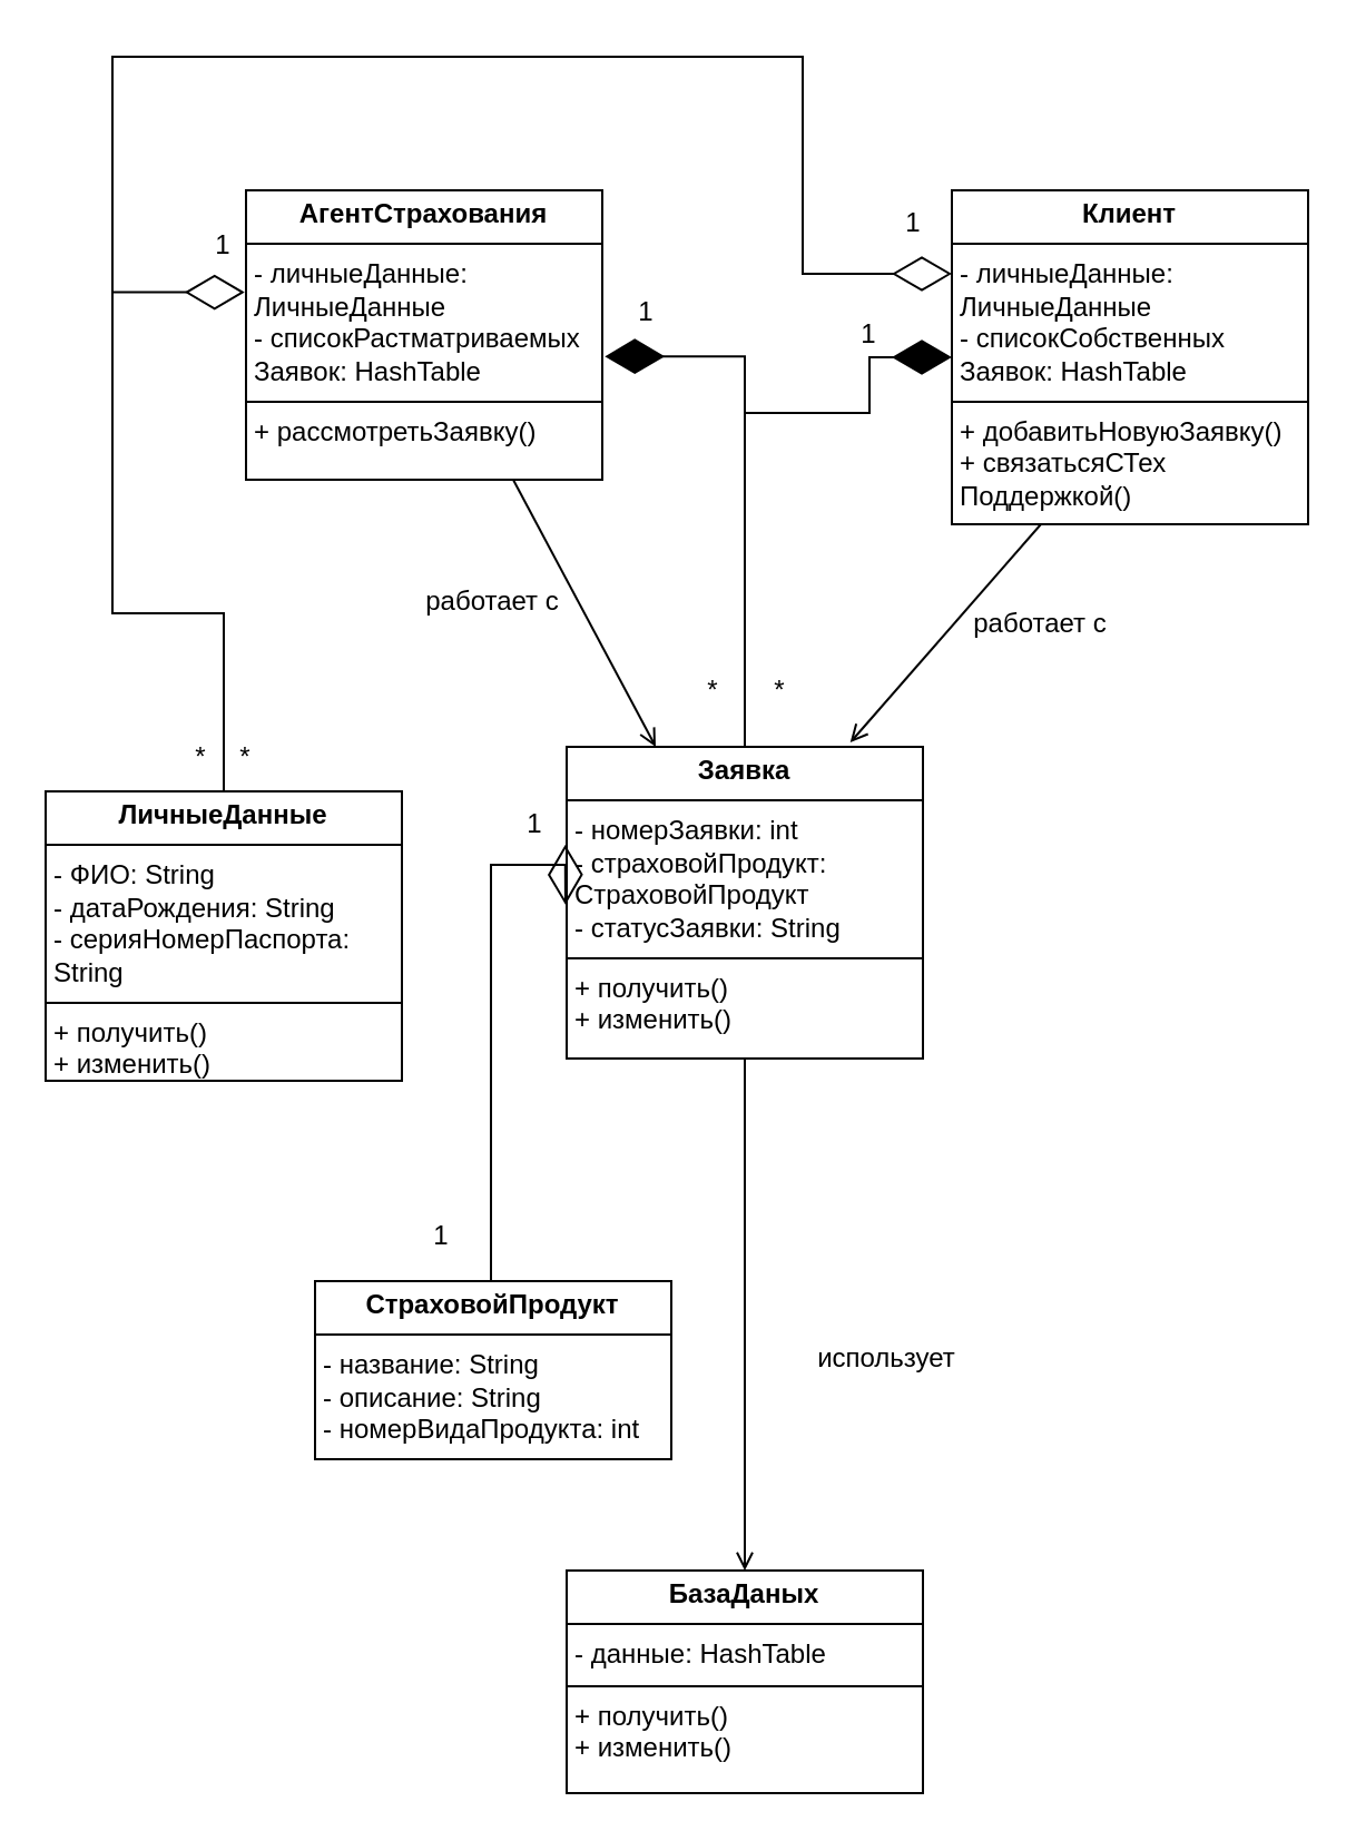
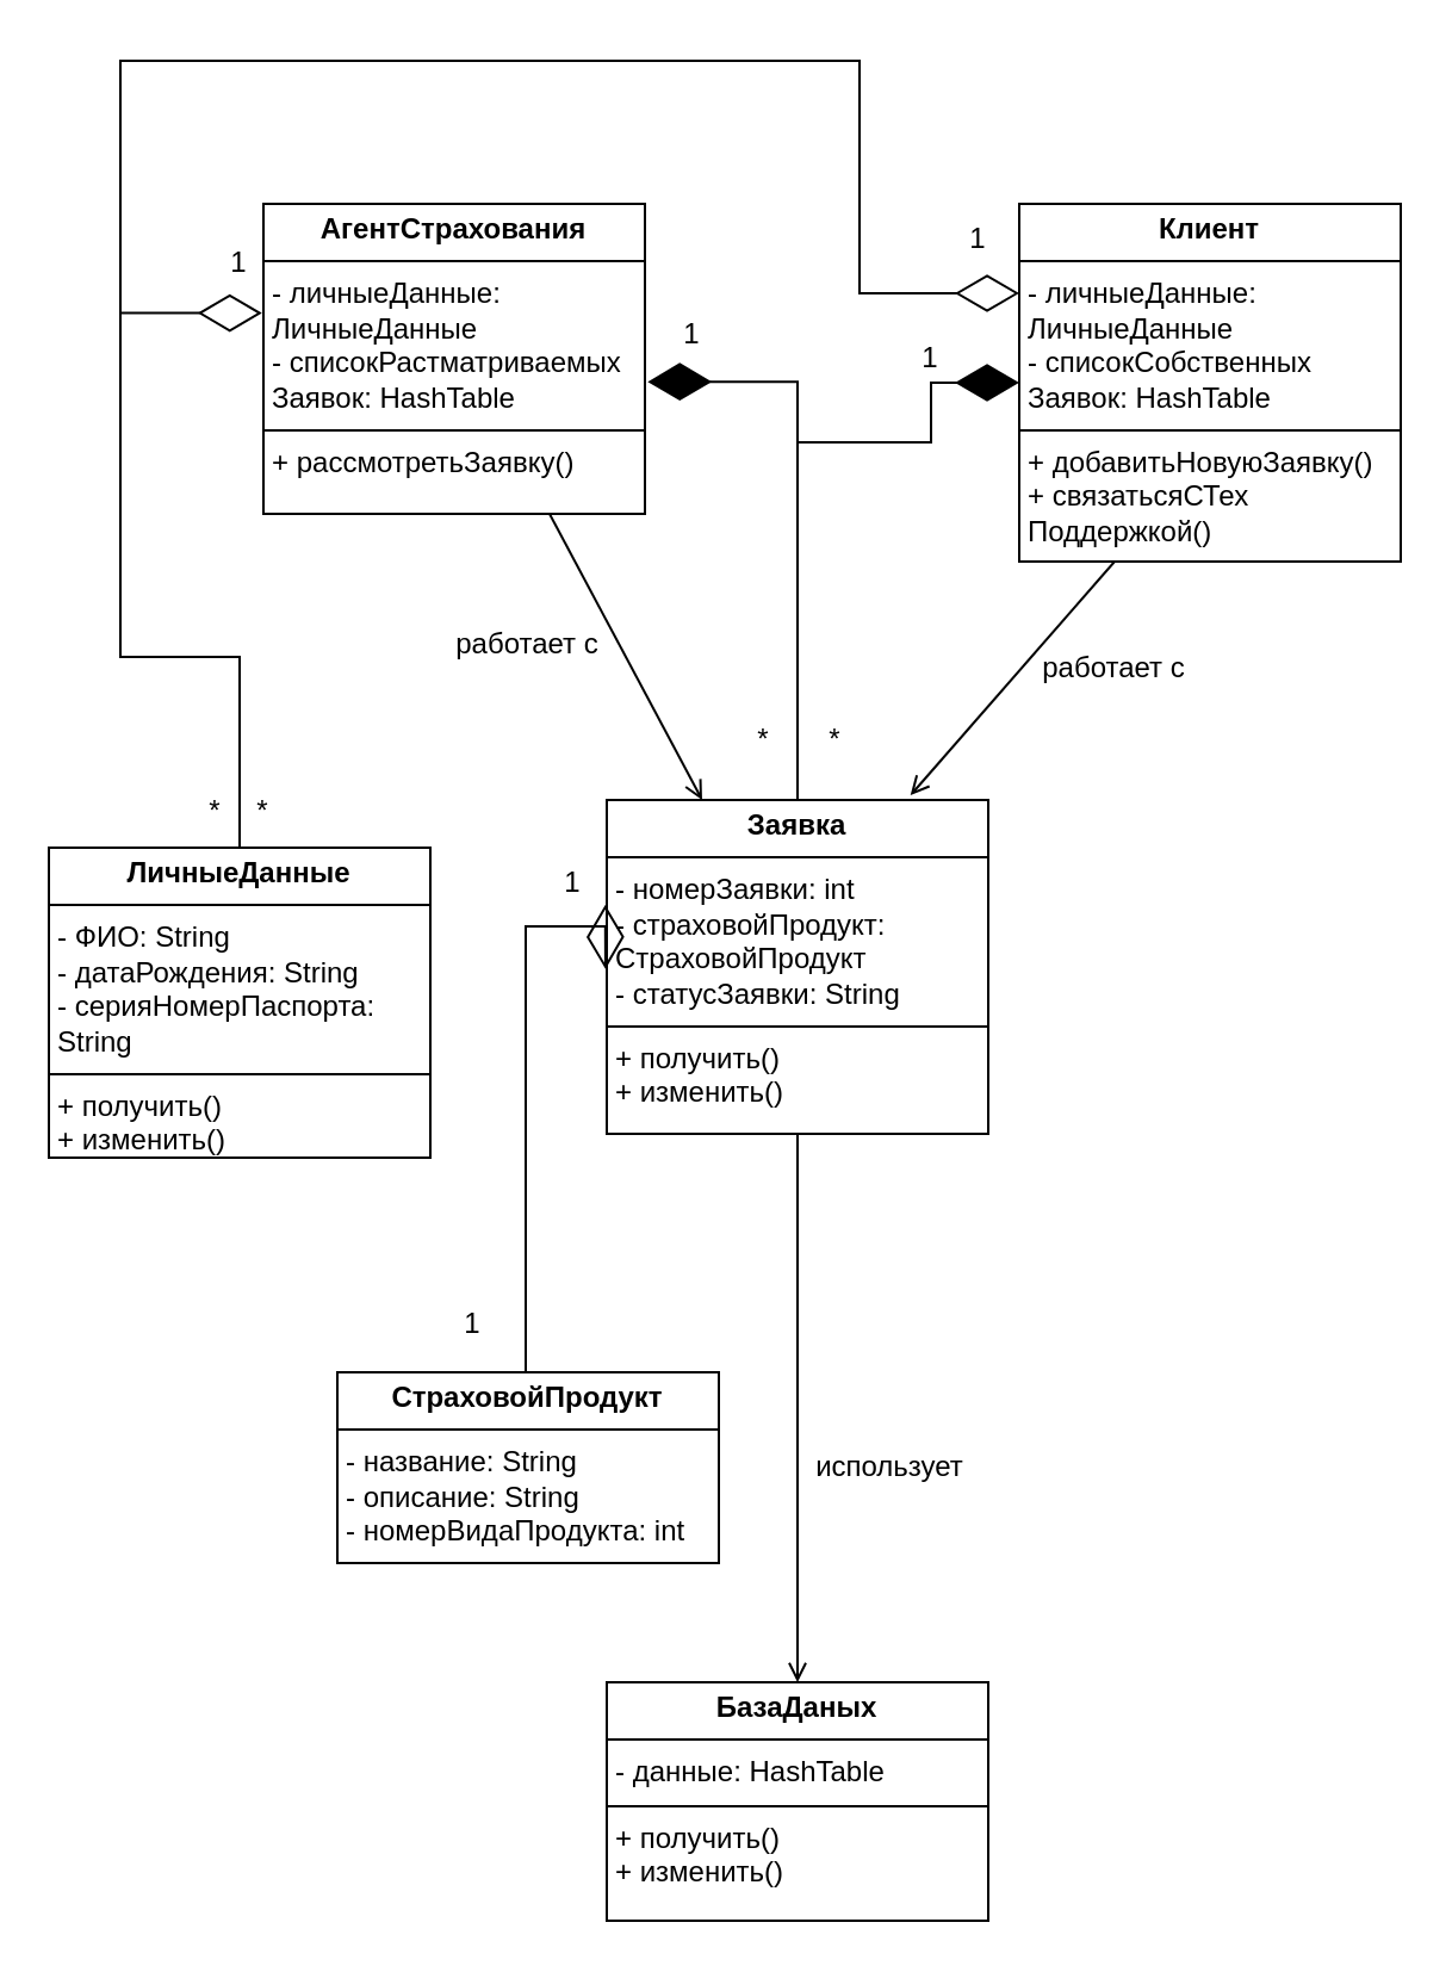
- <mxCell id="11" value="использует" style="text;html=1;align=center;verticalAlign=middle;whiteSpace=wrap;rounded=0;" vertex="1" parent="1"><mxGeometry x="365" y="590" width="66" height="30" as="geometry" /></mxCell>
+ <mxCell id="11" value="использует" style="text;html=1;align=center;verticalAlign=middle;whiteSpace=wrap;rounded=0;" vertex="1" parent="1"><mxGeometry x="340" y="595" width="66" height="30" as="geometry" /></mxCell>
